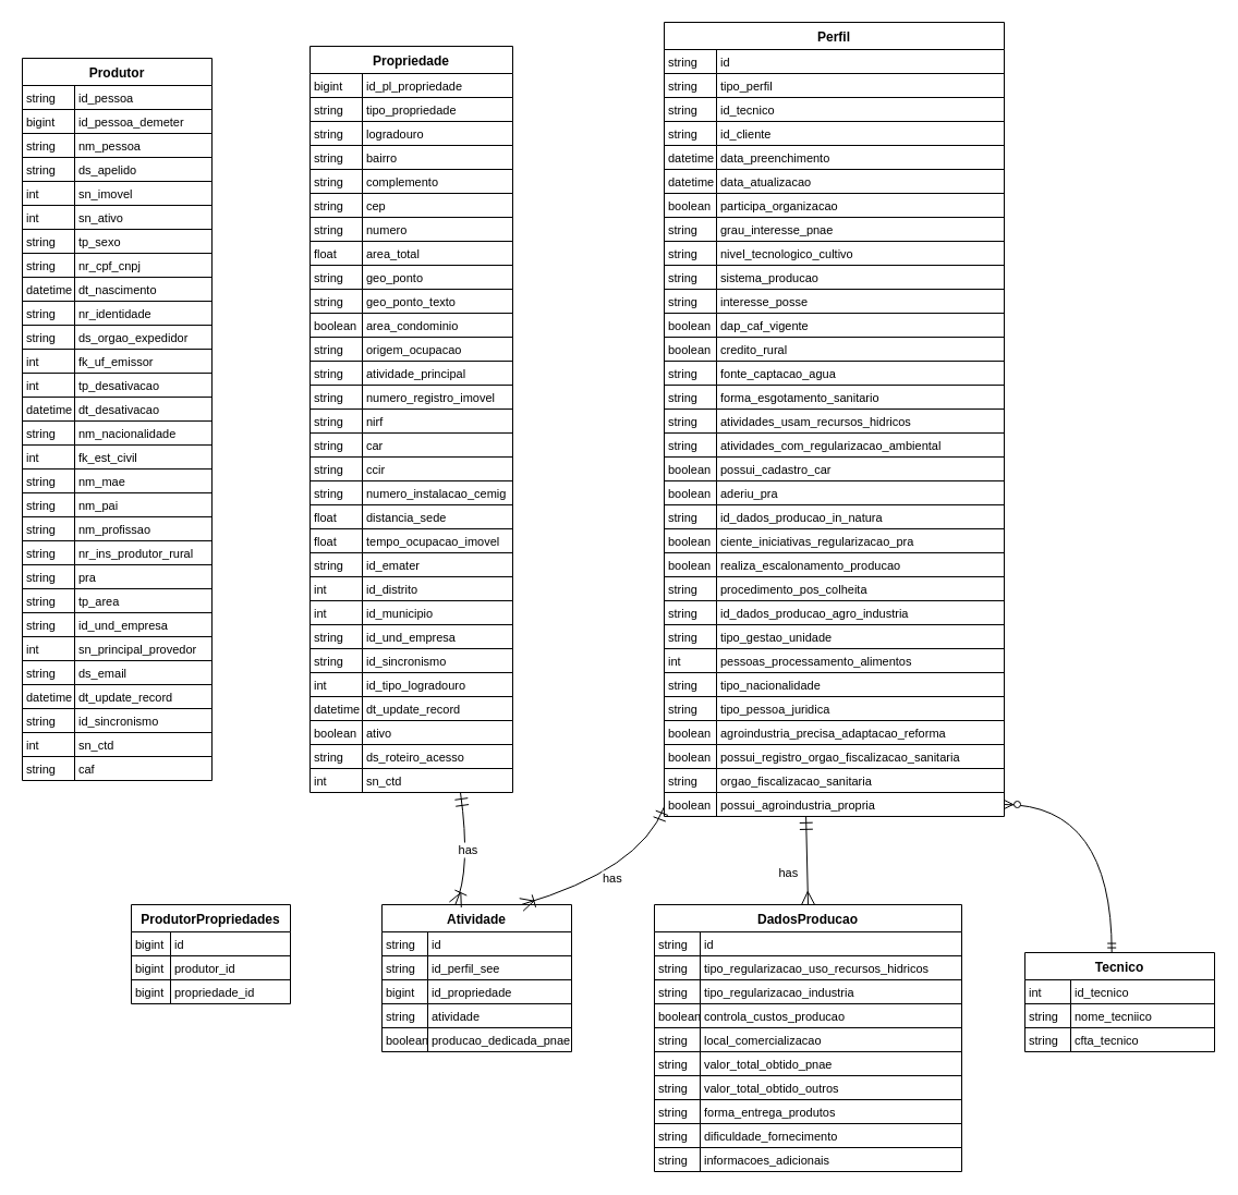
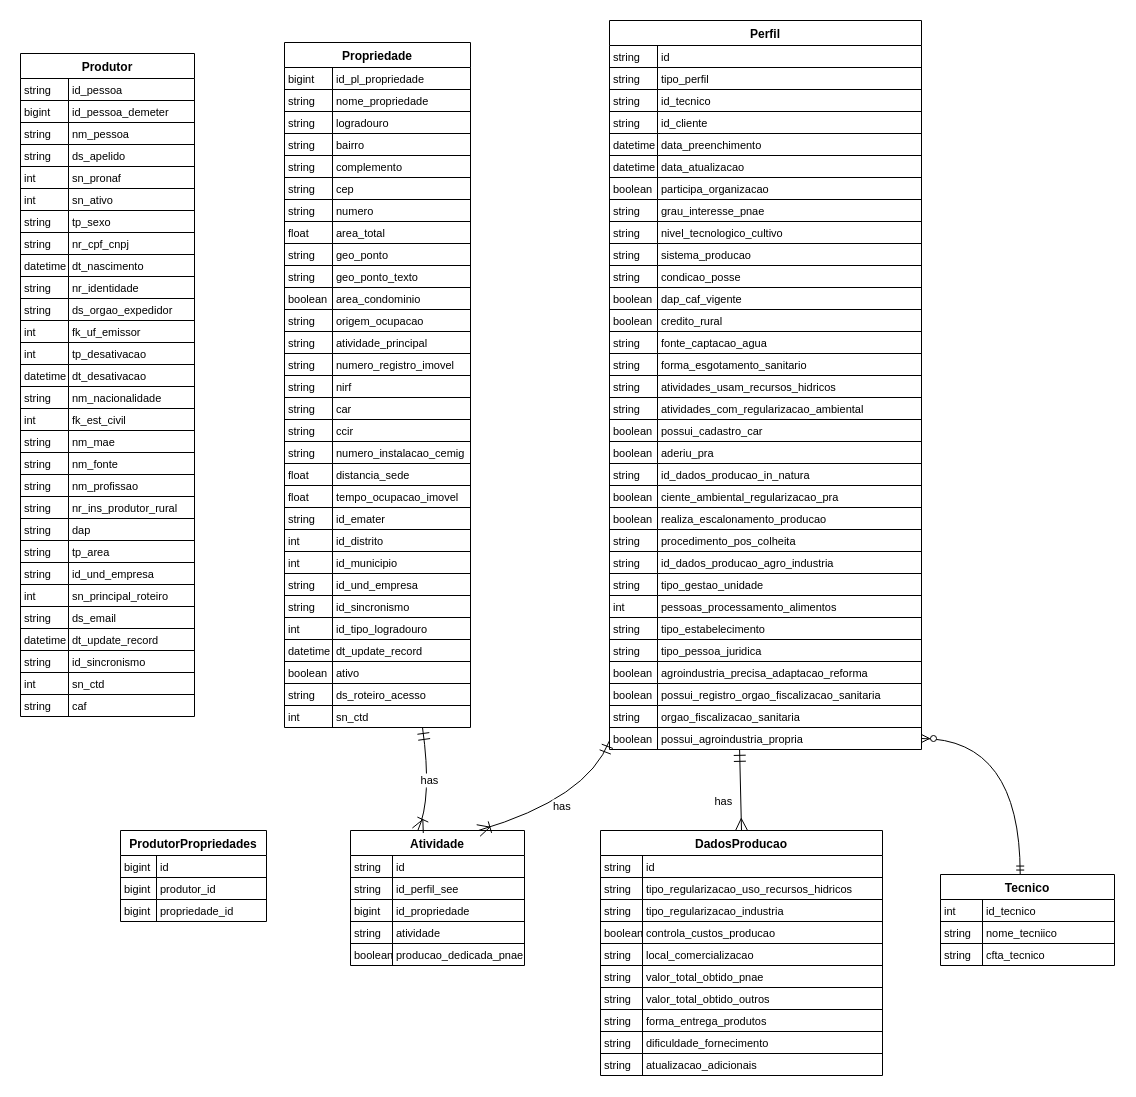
- <mxCell id="106" value="tipo_propriedade" style="shape=partialRectangle;connectable=0;fillColor=none;top=0;left=0;bottom=0;right=0;align=left;spacingLeft=2;overflow=hidden;fontSize=11;" parent="104" vertex="1"><mxGeometry x="48" width="138" height="22" as="geometry"><mxRectangle width="138" height="22" as="alternateBounds" /></mxGeometry></mxCell>
+ <mxCell id="106" value="nome_propriedade" style="shape=partialRectangle;connectable=0;fillColor=none;top=0;left=0;bottom=0;right=0;align=left;spacingLeft=2;overflow=hidden;fontSize=11;" parent="104" vertex="1"><mxGeometry x="48" width="138" height="22" as="geometry"><mxRectangle width="138" height="22" as="alternateBounds" /></mxGeometry></mxCell>
- <mxCell id="17" value="sn_imovel" style="shape=partialRectangle;connectable=0;fillColor=none;top=0;left=0;bottom=0;right=0;align=left;spacingLeft=2;overflow=hidden;fontSize=11;" parent="15" vertex="1"><mxGeometry x="48" width="126" height="22" as="geometry"><mxRectangle width="126" height="22" as="alternateBounds" /></mxGeometry></mxCell>
+ <mxCell id="17" value="sn_pronaf" style="shape=partialRectangle;connectable=0;fillColor=none;top=0;left=0;bottom=0;right=0;align=left;spacingLeft=2;overflow=hidden;fontSize=11;" parent="15" vertex="1"><mxGeometry x="48" width="126" height="22" as="geometry"><mxRectangle width="126" height="22" as="alternateBounds" /></mxGeometry></mxCell>
- <mxCell id="224" value="interesse_posse" style="shape=partialRectangle;connectable=0;fillColor=none;top=0;left=0;bottom=0;right=0;align=left;spacingLeft=2;overflow=hidden;fontSize=11;" parent="222" vertex="1"><mxGeometry x="48" width="264" height="22" as="geometry"><mxRectangle width="264" height="22" as="alternateBounds" /></mxGeometry></mxCell>
+ <mxCell id="224" value="condicao_posse" style="shape=partialRectangle;connectable=0;fillColor=none;top=0;left=0;bottom=0;right=0;align=left;spacingLeft=2;overflow=hidden;fontSize=11;" parent="222" vertex="1"><mxGeometry x="48" width="264" height="22" as="geometry"><mxRectangle width="264" height="22" as="alternateBounds" /></mxGeometry></mxCell>
- <mxCell id="56" value="nm_pai" style="shape=partialRectangle;connectable=0;fillColor=none;top=0;left=0;bottom=0;right=0;align=left;spacingLeft=2;overflow=hidden;fontSize=11;" parent="54" vertex="1"><mxGeometry x="48" width="126" height="22" as="geometry"><mxRectangle width="126" height="22" as="alternateBounds" /></mxGeometry></mxCell>
+ <mxCell id="56" value="nm_fonte" style="shape=partialRectangle;connectable=0;fillColor=none;top=0;left=0;bottom=0;right=0;align=left;spacingLeft=2;overflow=hidden;fontSize=11;" parent="54" vertex="1"><mxGeometry x="48" width="126" height="22" as="geometry"><mxRectangle width="126" height="22" as="alternateBounds" /></mxGeometry></mxCell>
- <mxCell id="254" value="ciente_iniciativas_regularizacao_pra" style="shape=partialRectangle;connectable=0;fillColor=none;top=0;left=0;bottom=0;right=0;align=left;spacingLeft=2;overflow=hidden;fontSize=11;" parent="252" vertex="1"><mxGeometry x="48" width="264" height="22" as="geometry"><mxRectangle width="264" height="22" as="alternateBounds" /></mxGeometry></mxCell>
+ <mxCell id="254" value="ciente_ambiental_regularizacao_pra" style="shape=partialRectangle;connectable=0;fillColor=none;top=0;left=0;bottom=0;right=0;align=left;spacingLeft=2;overflow=hidden;fontSize=11;" parent="252" vertex="1"><mxGeometry x="48" width="264" height="22" as="geometry"><mxRectangle width="264" height="22" as="alternateBounds" /></mxGeometry></mxCell>
- <mxCell id="65" value="pra" style="shape=partialRectangle;connectable=0;fillColor=none;top=0;left=0;bottom=0;right=0;align=left;spacingLeft=2;overflow=hidden;fontSize=11;" parent="63" vertex="1"><mxGeometry x="48" width="126" height="22" as="geometry"><mxRectangle width="126" height="22" as="alternateBounds" /></mxGeometry></mxCell>
+ <mxCell id="65" value="dap" style="shape=partialRectangle;connectable=0;fillColor=none;top=0;left=0;bottom=0;right=0;align=left;spacingLeft=2;overflow=hidden;fontSize=11;" parent="63" vertex="1"><mxGeometry x="48" width="126" height="22" as="geometry"><mxRectangle width="126" height="22" as="alternateBounds" /></mxGeometry></mxCell>
- <mxCell id="74" value="sn_principal_provedor" style="shape=partialRectangle;connectable=0;fillColor=none;top=0;left=0;bottom=0;right=0;align=left;spacingLeft=2;overflow=hidden;fontSize=11;" parent="72" vertex="1"><mxGeometry x="48" width="126" height="22" as="geometry"><mxRectangle width="126" height="22" as="alternateBounds" /></mxGeometry></mxCell>
+ <mxCell id="74" value="sn_principal_roteiro" style="shape=partialRectangle;connectable=0;fillColor=none;top=0;left=0;bottom=0;right=0;align=left;spacingLeft=2;overflow=hidden;fontSize=11;" parent="72" vertex="1"><mxGeometry x="48" width="126" height="22" as="geometry"><mxRectangle width="126" height="22" as="alternateBounds" /></mxGeometry></mxCell>
- <mxCell id="272" value="tipo_nacionalidade" style="shape=partialRectangle;connectable=0;fillColor=none;top=0;left=0;bottom=0;right=0;align=left;spacingLeft=2;overflow=hidden;fontSize=11;" parent="270" vertex="1"><mxGeometry x="48" width="264" height="22" as="geometry"><mxRectangle width="264" height="22" as="alternateBounds" /></mxGeometry></mxCell>
+ <mxCell id="272" value="tipo_estabelecimento" style="shape=partialRectangle;connectable=0;fillColor=none;top=0;left=0;bottom=0;right=0;align=left;spacingLeft=2;overflow=hidden;fontSize=11;" parent="270" vertex="1"><mxGeometry x="48" width="264" height="22" as="geometry"><mxRectangle width="264" height="22" as="alternateBounds" /></mxGeometry></mxCell>
- <mxCell id="334" value="informacoes_adicionais" style="shape=partialRectangle;connectable=0;fillColor=none;top=0;left=0;bottom=0;right=0;align=left;spacingLeft=2;overflow=hidden;fontSize=11;" parent="332" vertex="1"><mxGeometry x="42" width="240" height="22" as="geometry"><mxRectangle width="240" height="22" as="alternateBounds" /></mxGeometry></mxCell>
+ <mxCell id="334" value="atualizacao_adicionais" style="shape=partialRectangle;connectable=0;fillColor=none;top=0;left=0;bottom=0;right=0;align=left;spacingLeft=2;overflow=hidden;fontSize=11;" parent="332" vertex="1"><mxGeometry x="42" width="240" height="22" as="geometry"><mxRectangle width="240" height="22" as="alternateBounds" /></mxGeometry></mxCell>
